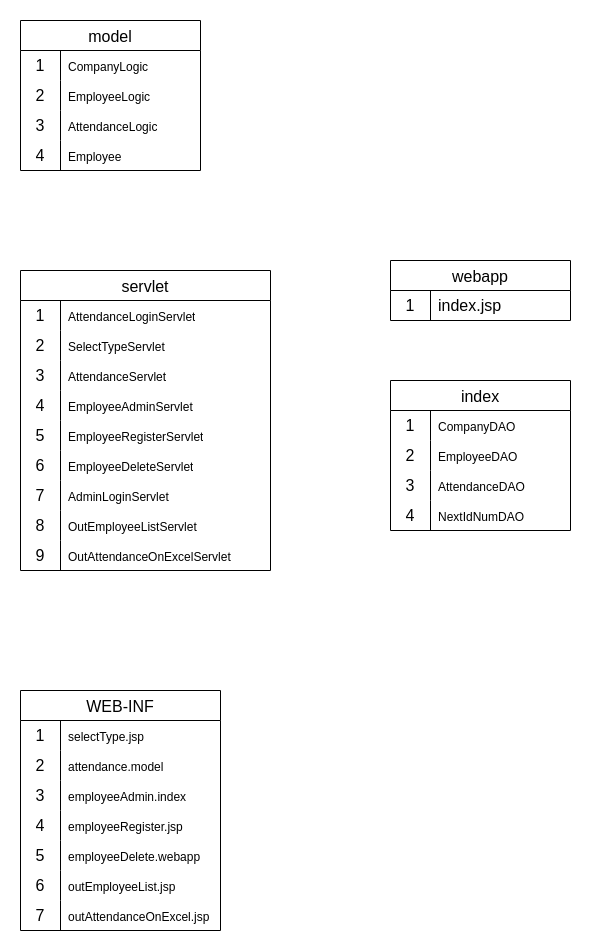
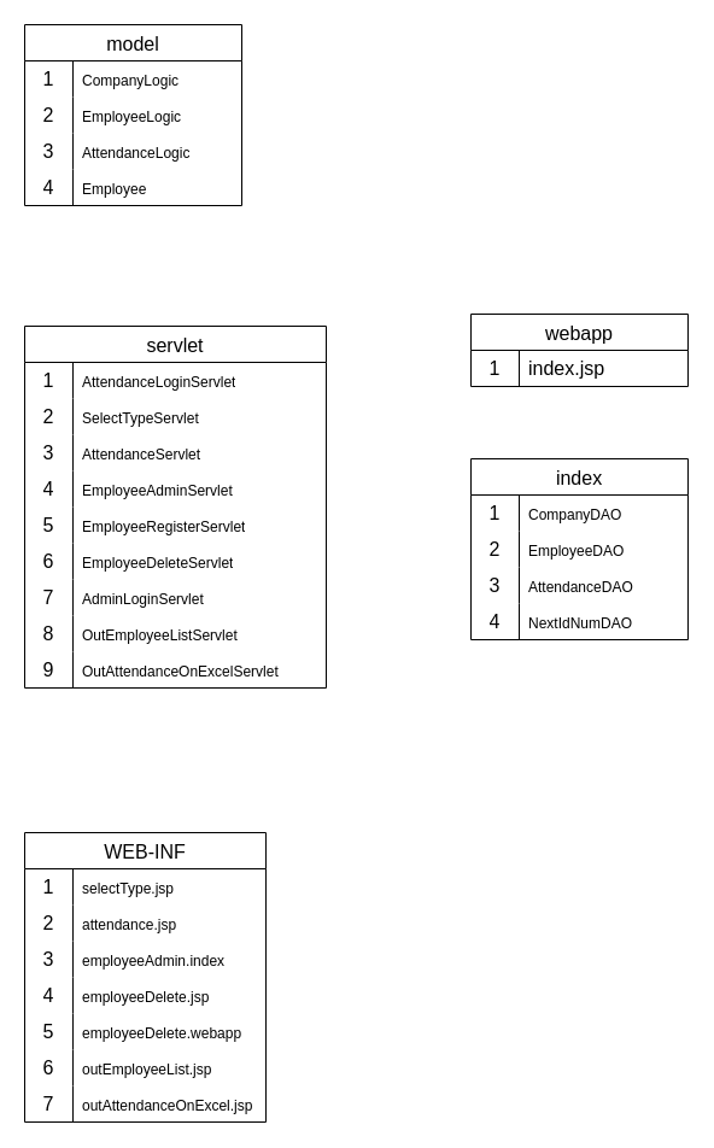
- <mxCell id="66" value="&lt;span style=&quot;color: rgb(0, 0, 0); font-size: 12px; text-align: center;&quot;&gt;attendance.model&lt;/span&gt;" style="shape=partialRectangle;html=1;whiteSpace=wrap;connectable=0;fillColor=none;top=0;left=0;bottom=0;right=0;align=left;spacingLeft=6;overflow=hidden;strokeColor=inherit;fontSize=16;" parent="64" vertex="1"><mxGeometry x="40" width="160" height="30" as="geometry"><mxRectangle width="160" height="30" as="alternateBounds" /></mxGeometry></mxCell>
+ <mxCell id="66" value="&lt;span style=&quot;color: rgb(0, 0, 0); font-size: 12px; text-align: center;&quot;&gt;attendance.jsp&lt;/span&gt;" style="shape=partialRectangle;html=1;whiteSpace=wrap;connectable=0;fillColor=none;top=0;left=0;bottom=0;right=0;align=left;spacingLeft=6;overflow=hidden;strokeColor=inherit;fontSize=16;" parent="64" vertex="1"><mxGeometry x="40" width="160" height="30" as="geometry"><mxRectangle width="160" height="30" as="alternateBounds" /></mxGeometry></mxCell>
- <mxCell id="72" value="&lt;span style=&quot;color: rgb(0, 0, 0); font-size: 12px; text-align: center;&quot;&gt;employeeRegister.jsp&lt;/span&gt;" style="shape=partialRectangle;html=1;whiteSpace=wrap;connectable=0;fillColor=none;top=0;left=0;bottom=0;right=0;align=left;spacingLeft=6;overflow=hidden;strokeColor=inherit;fontSize=16;" parent="70" vertex="1"><mxGeometry x="40" width="160" height="30" as="geometry"><mxRectangle width="160" height="30" as="alternateBounds" /></mxGeometry></mxCell>
+ <mxCell id="72" value="&lt;span style=&quot;color: rgb(0, 0, 0); font-size: 12px; text-align: center;&quot;&gt;employeeDelete.jsp&lt;/span&gt;" style="shape=partialRectangle;html=1;whiteSpace=wrap;connectable=0;fillColor=none;top=0;left=0;bottom=0;right=0;align=left;spacingLeft=6;overflow=hidden;strokeColor=inherit;fontSize=16;" parent="70" vertex="1"><mxGeometry x="40" width="160" height="30" as="geometry"><mxRectangle width="160" height="30" as="alternateBounds" /></mxGeometry></mxCell>
